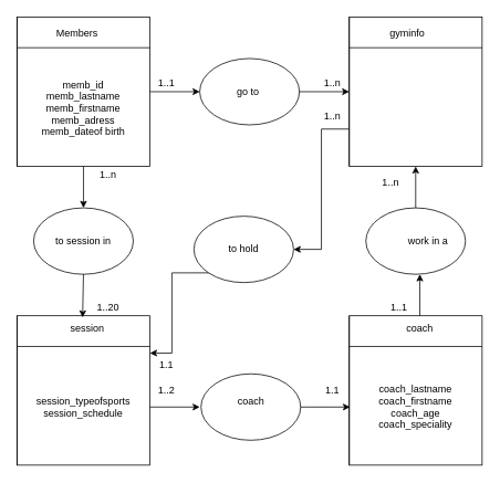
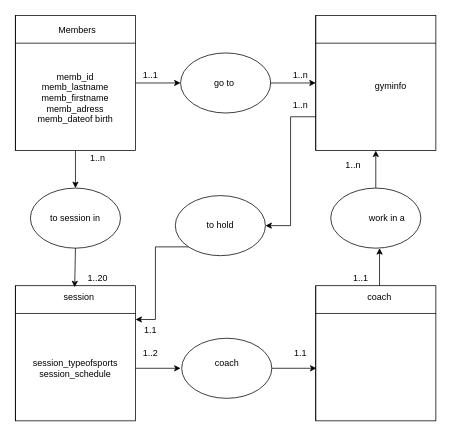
- <mxCell id="8" value="Members" style="text;html=1;strokeColor=none;fillColor=none;align=center;verticalAlign=middle;whiteSpace=wrap;rounded=0;" parent="5" vertex="1"><mxGeometry x="5" y="10" width="135" height="20" as="geometry" /></mxCell>
+ <mxCell id="8" value="Members" style="text;html=1;strokeColor=none;fillColor=none;align=center;verticalAlign=middle;whiteSpace=wrap;rounded=0;" parent="5" vertex="1"><mxGeometry x="15" y="10" width="135" height="20" as="geometry" /></mxCell>
- <mxCell id="4" value="gyminfo" style="text;html=1;strokeColor=none;fillColor=none;align=center;verticalAlign=middle;whiteSpace=wrap;rounded=0;" parent="2" vertex="1"><mxGeometry x="50" y="10" width="40" height="20" as="geometry" /></mxCell>
+ <mxCell id="4" value="gyminfo" style="text;html=1;strokeColor=none;fillColor=none;align=center;verticalAlign=middle;whiteSpace=wrap;rounded=0;" parent="2" vertex="1"><mxGeometry x="80" y="85" width="40" height="20" as="geometry" /></mxCell>
- <mxCell id="15" value="coach_lastname&lt;br&gt;coach_firstname&lt;br&gt;coach_age&lt;br&gt;coach_speciality" style="text;html=1;strokeColor=none;fillColor=none;align=center;verticalAlign=middle;whiteSpace=wrap;rounded=0;" parent="13" vertex="1"><mxGeometry x="10" y="50" width="140" height="120" as="geometry" /></mxCell>
